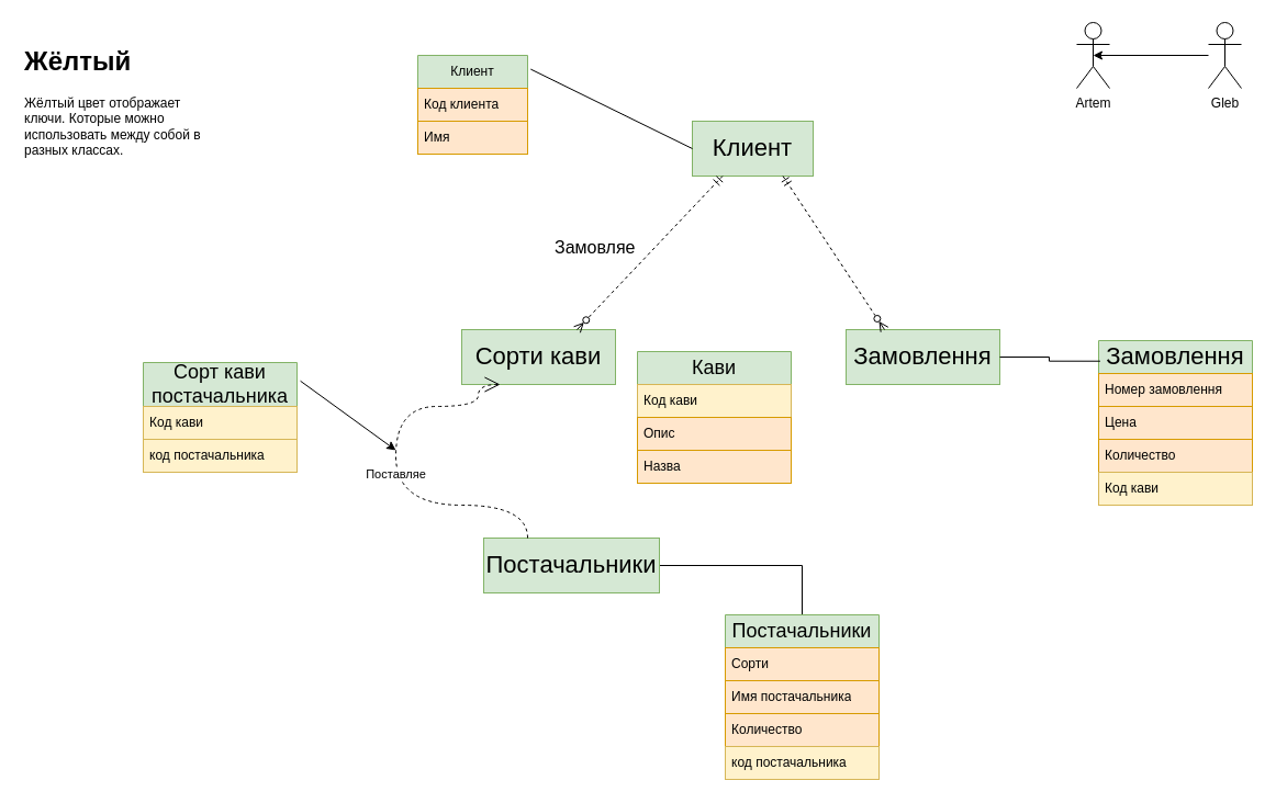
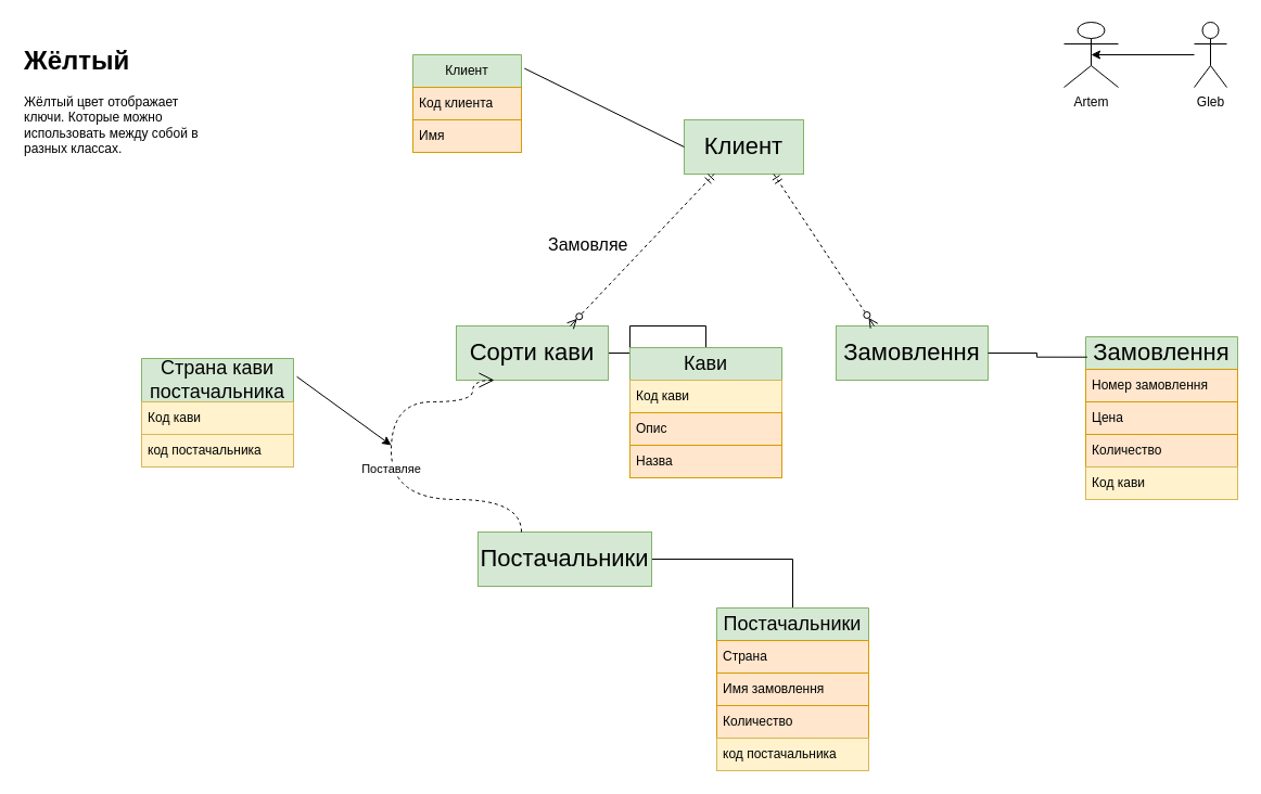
- <mxCell id="9" value="Artem" style="shape=umlActor;verticalLabelPosition=bottom;verticalAlign=top;html=1;" vertex="1" parent="1"><mxGeometry x="980" width="30" height="60" as="geometry" y="20" /></mxCell>
+ <mxCell id="9" value="Artem" style="shape=umlActor;verticalLabelPosition=bottom;verticalAlign=top;html=1;" vertex="1" parent="1"><mxGeometry x="980" y="20" width="50" height="60" as="geometry" /></mxCell>
+ <mxCell id="4" style="edgeStyle=orthogonalEdgeStyle;rounded=0;orthogonalLoop=1;jettySize=auto;html=1;entryX=0.5;entryY=0;entryDx=0;entryDy=0;endArrow=none;endFill=0;" edge="1" parent="1" source="5" target="29"><mxGeometry relative="1" as="geometry" /></mxCell>
- <mxCell id="34" value="&lt;font style=&quot;font-size: 18px;&quot;&gt;Сорт кави постачальника&lt;/font&gt;" style="swimlane;fontStyle=0;childLayout=stackLayout;horizontal=1;startSize=40;horizontalStack=0;resizeParent=1;resizeParentMax=0;resizeLast=0;collapsible=1;marginBottom=0;whiteSpace=wrap;html=1;fillColor=#d5e8d4;strokeColor=#82b366;" vertex="1" parent="1"><mxGeometry x="130" y="330" width="140" height="100" as="geometry" /></mxCell>
+ <mxCell id="34" value="&lt;font style=&quot;font-size: 18px;&quot;&gt;Страна кави постачальника&lt;/font&gt;" style="swimlane;fontStyle=0;childLayout=stackLayout;horizontal=1;startSize=40;horizontalStack=0;resizeParent=1;resizeParentMax=0;resizeLast=0;collapsible=1;marginBottom=0;whiteSpace=wrap;html=1;fillColor=#d5e8d4;strokeColor=#82b366;" vertex="1" parent="1"><mxGeometry x="130" y="330" width="140" height="100" as="geometry" /></mxCell>
- <mxCell id="25" value="Сорти" style="text;strokeColor=#d79b00;fillColor=#ffe6cc;align=left;verticalAlign=middle;spacingLeft=4;spacingRight=4;overflow=hidden;points=[[0,0.5],[1,0.5]];portConstraint=eastwest;rotatable=0;whiteSpace=wrap;html=1;" vertex="1" parent="24"><mxGeometry y="30" width="140" height="30" as="geometry" /></mxCell>
+ <mxCell id="25" value="Страна" style="text;strokeColor=#d79b00;fillColor=#ffe6cc;align=left;verticalAlign=middle;spacingLeft=4;spacingRight=4;overflow=hidden;points=[[0,0.5],[1,0.5]];portConstraint=eastwest;rotatable=0;whiteSpace=wrap;html=1;" vertex="1" parent="24"><mxGeometry y="30" width="140" height="30" as="geometry" /></mxCell>
- <mxCell id="26" value="Имя постачальника" style="text;strokeColor=#d79b00;fillColor=#ffe6cc;align=left;verticalAlign=middle;spacingLeft=4;spacingRight=4;overflow=hidden;points=[[0,0.5],[1,0.5]];portConstraint=eastwest;rotatable=0;whiteSpace=wrap;html=1;" vertex="1" parent="24"><mxGeometry y="60" width="140" height="30" as="geometry" /></mxCell>
+ <mxCell id="26" value="Имя замовлення" style="text;strokeColor=#d79b00;fillColor=#ffe6cc;align=left;verticalAlign=middle;spacingLeft=4;spacingRight=4;overflow=hidden;points=[[0,0.5],[1,0.5]];portConstraint=eastwest;rotatable=0;whiteSpace=wrap;html=1;" vertex="1" parent="24"><mxGeometry y="60" width="140" height="30" as="geometry" /></mxCell>
